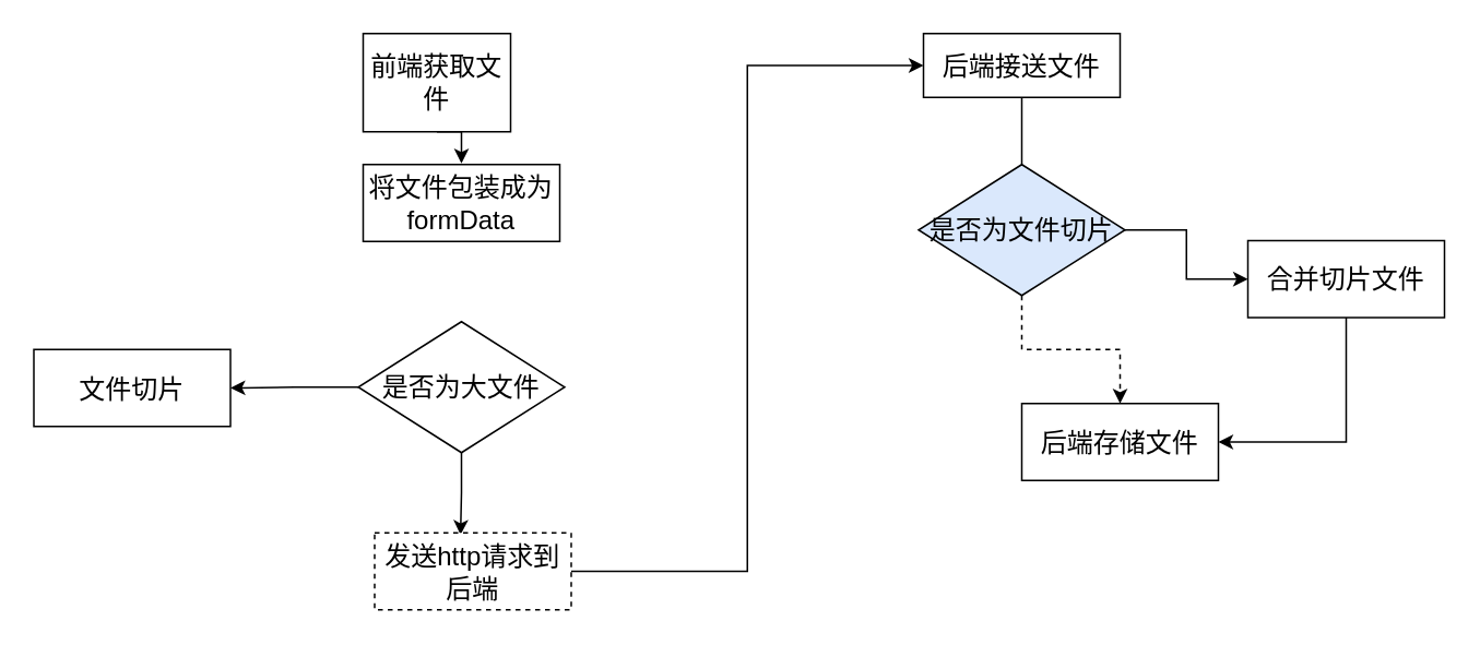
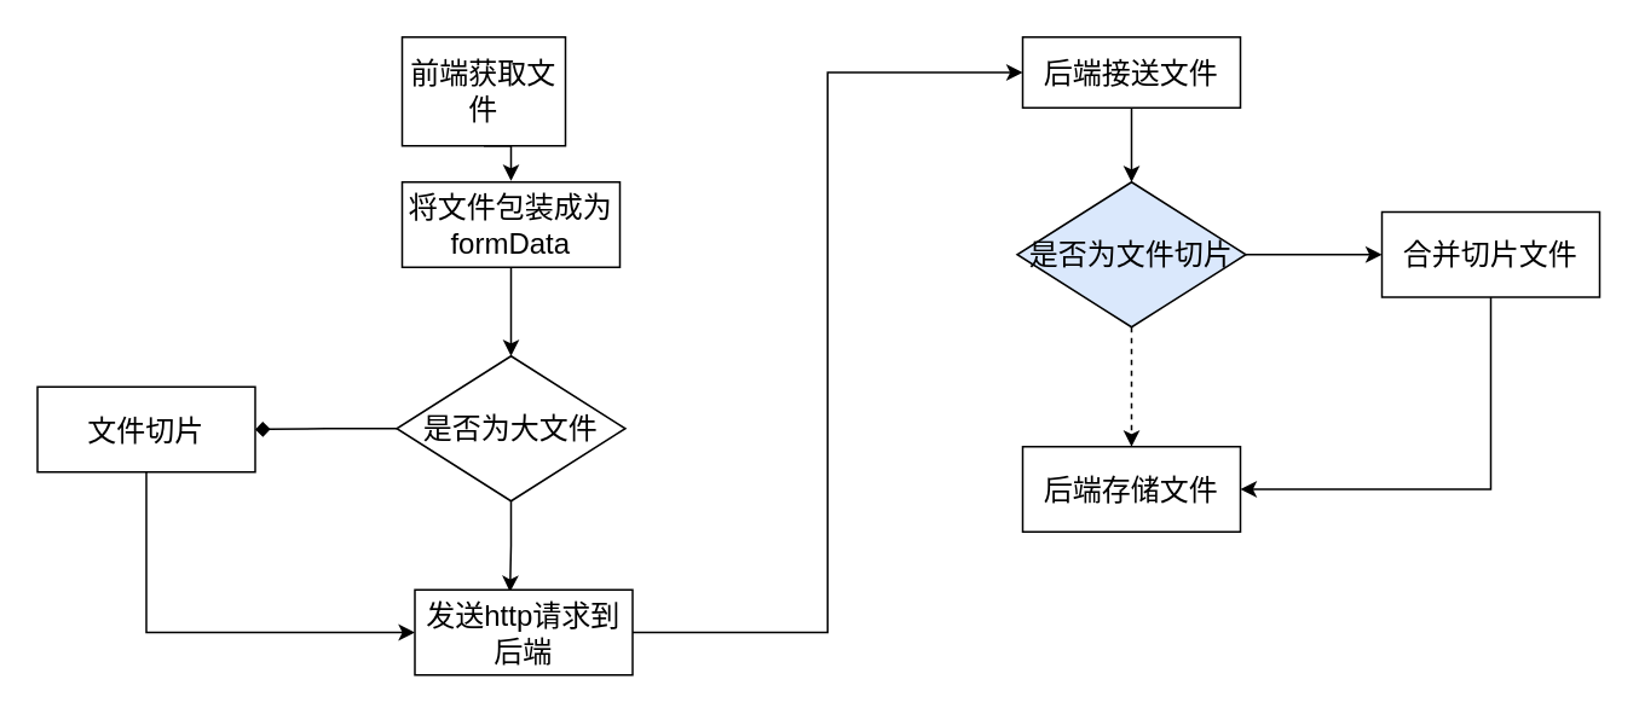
- <mxCell id="11" style="edgeStyle=orthogonalEdgeStyle;rounded=0;orthogonalLoop=1;jettySize=auto;html=1;exitX=0.5;exitY=1;exitDx=0;exitDy=0;entryX=0.5;entryY=0;entryDx=0;entryDy=0;fontSize=16;endArrow=none;" edge="1" parent="1" source="12" target="15"><mxGeometry relative="1" as="geometry" /></mxCell>
+ <mxCell id="11" style="edgeStyle=orthogonalEdgeStyle;rounded=0;orthogonalLoop=1;jettySize=auto;html=1;exitX=0.5;exitY=1;exitDx=0;exitDy=0;entryX=0.5;entryY=0;entryDx=0;entryDy=0;fontSize=16;" edge="1" parent="1" source="12" target="15"><mxGeometry relative="1" as="geometry" /></mxCell>
+ <mxCell id="4" style="edgeStyle=orthogonalEdgeStyle;rounded=0;orthogonalLoop=1;jettySize=auto;html=1;exitX=0.5;exitY=1;exitDx=0;exitDy=0;entryX=0.5;entryY=0;entryDx=0;entryDy=0;fontSize=16;" edge="1" parent="1" source="5" target="8"><mxGeometry relative="1" as="geometry" /></mxCell>
- <mxCell id="20" value="合并切片文件" style="rounded=0;whiteSpace=wrap;html=1;fontSize=16;" vertex="1" parent="1"><mxGeometry x="761" y="146.5" width="120" height="47" as="geometry" /></mxCell>
+ <mxCell id="20" value="合并切片文件" style="rounded=0;whiteSpace=wrap;html=1;fontSize=16;" vertex="1" parent="1"><mxGeometry x="761" y="116.5" width="120" height="47" as="geometry" /></mxCell>
- <mxCell id="6" style="edgeStyle=orthogonalEdgeStyle;rounded=0;orthogonalLoop=1;jettySize=auto;html=1;exitX=0;exitY=0.5;exitDx=0;exitDy=0;entryX=1;entryY=0.5;entryDx=0;entryDy=0;fontSize=16;" edge="1" parent="1" source="8" target="18"><mxGeometry relative="1" as="geometry" /></mxCell>
+ <mxCell id="6" style="edgeStyle=orthogonalEdgeStyle;rounded=0;orthogonalLoop=1;jettySize=auto;html=1;exitX=0;exitY=0.5;exitDx=0;exitDy=0;entryX=1;entryY=0.5;entryDx=0;entryDy=0;fontSize=16;endArrow=diamond;" edge="1" parent="1" source="8" target="18"><mxGeometry relative="1" as="geometry" /></mxCell>
- <mxCell id="16" value="后端存储文件" style="rounded=0;whiteSpace=wrap;html=1;fontSize=16;" vertex="1" parent="1"><mxGeometry x="623" y="246" width="120" height="47" as="geometry" /></mxCell>
+ <mxCell id="16" value="后端存储文件" style="rounded=0;whiteSpace=wrap;html=1;fontSize=16;" vertex="1" parent="1"><mxGeometry x="563" y="246" width="120" height="47" as="geometry" /></mxCell>
+ <mxCell id="17" style="edgeStyle=orthogonalEdgeStyle;rounded=0;orthogonalLoop=1;jettySize=auto;html=1;exitX=0.5;exitY=1;exitDx=0;exitDy=0;entryX=0;entryY=0.5;entryDx=0;entryDy=0;fontSize=16;" edge="1" parent="1" source="18" target="10"><mxGeometry relative="1" as="geometry" /></mxCell>
- <mxCell id="10" value="发送http请求到后端" style="rounded=0;whiteSpace=wrap;html=1;fontSize=16;dashed=1;" vertex="1" parent="1"><mxGeometry x="228" y="325" width="120" height="47" as="geometry" /></mxCell>
+ <mxCell id="10" value="发送http请求到后端" style="rounded=0;whiteSpace=wrap;html=1;fontSize=16;" vertex="1" parent="1"><mxGeometry x="228" y="325" width="120" height="47" as="geometry" /></mxCell>
